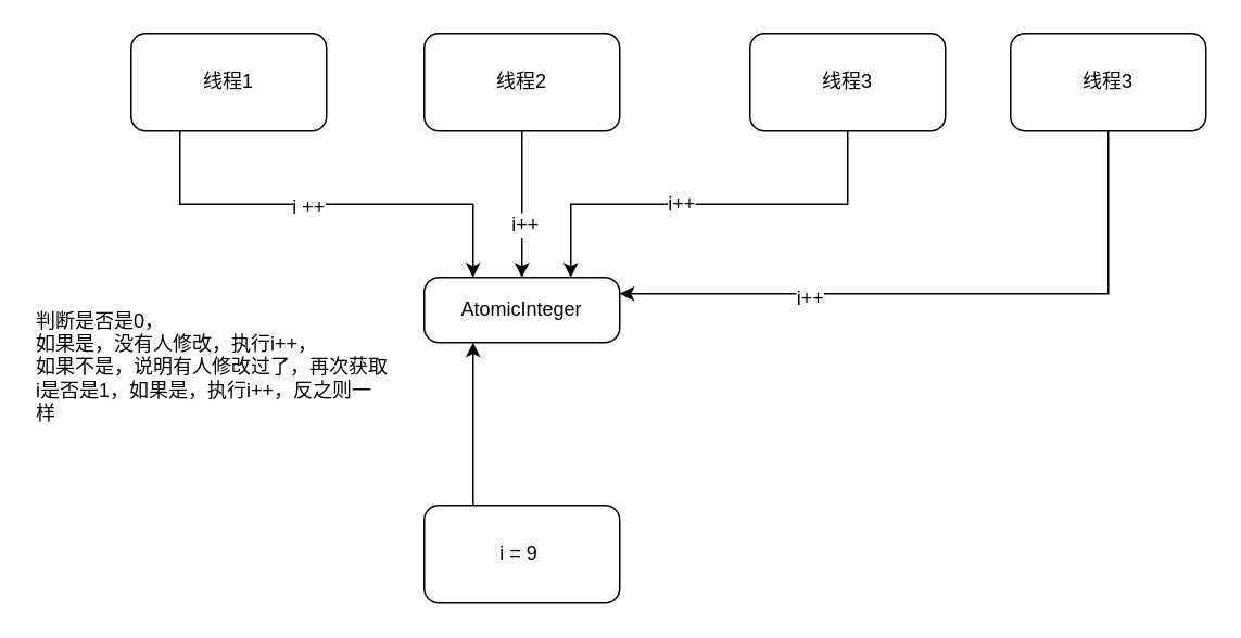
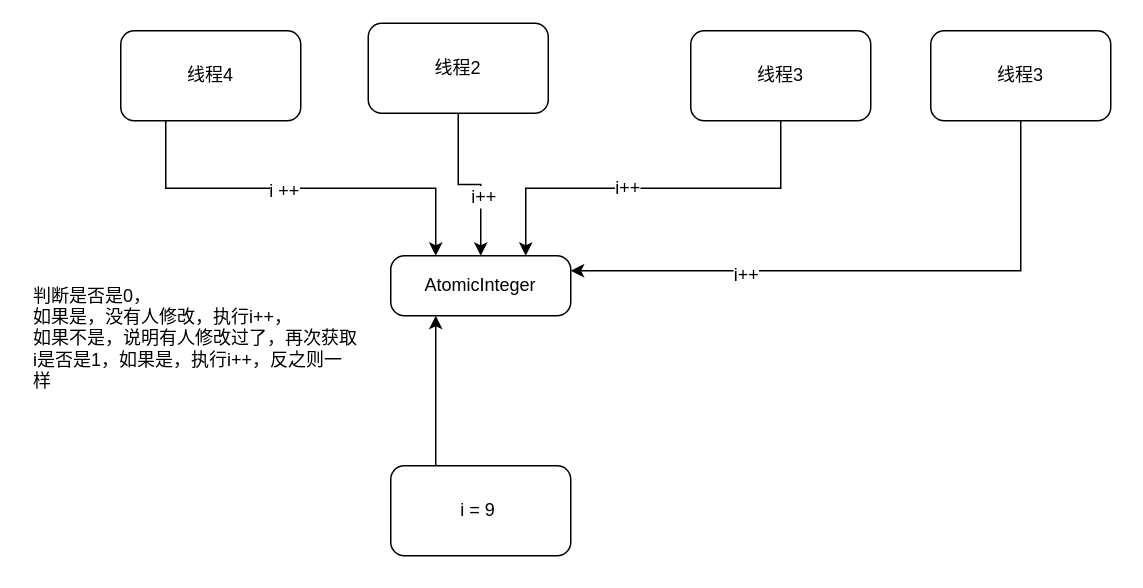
- <mxCell id="7" value="线程1" style="rounded=1;whiteSpace=wrap;html=1;" vertex="1" parent="1"><mxGeometry x="80" y="20" width="120" height="60" as="geometry" /></mxCell>
+ <mxCell id="7" value="线程4" style="rounded=1;whiteSpace=wrap;html=1;" vertex="1" parent="1"><mxGeometry x="80" y="20" width="120" height="60" as="geometry" /></mxCell>
- <mxCell id="10" value="线程2" style="rounded=1;whiteSpace=wrap;html=1;" vertex="1" parent="1"><mxGeometry x="260" y="20" width="120" height="60" as="geometry" /></mxCell>
+ <mxCell id="10" value="线程2" style="rounded=1;whiteSpace=wrap;html=1;" vertex="1" parent="1"><mxGeometry x="245" y="15" width="120" height="60" as="geometry" /></mxCell>
